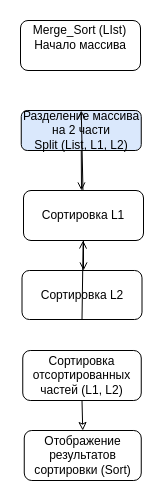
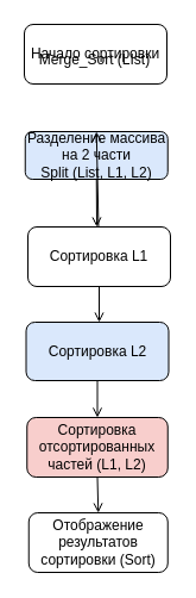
- <mxCell id="5" value="Merge_Sort (LIst)" style="text;html=1;align=center;verticalAlign=middle;resizable=0;points=[];autosize=1;" vertex="1" parent="1"><mxGeometry x="23.75" y="20" width="110" height="20" as="geometry" /></mxCell>
+ <mxCell id="5" value="Merge_Sort (LIst)" style="text;html=1;align=center;verticalAlign=middle;resizable=0;points=[];autosize=1;" vertex="1" parent="1"><mxGeometry x="23.75" y="40" width="110" height="20" as="geometry" /></mxCell>
- <mxCell id="2" value="Начало массива" style="rounded=1;whiteSpace=wrap;html=1;fontSize=12;glass=0;strokeWidth=1;shadow=0;" parent="1" vertex="1"><mxGeometry x="20" y="20" width="120" height="50" as="geometry" /></mxCell>
+ <mxCell id="2" value="Начало сортировки" style="rounded=1;whiteSpace=wrap;html=1;fontSize=12;glass=0;strokeWidth=1;shadow=0;" parent="1" vertex="1"><mxGeometry x="20" y="20" width="120" height="50" as="geometry" /></mxCell>
- <mxCell id="12" value="" style="endArrow=open;html=1;exitX=0.5;exitY=1;exitDx=0;exitDy=0;endFill=0;" edge="1" parent="1" source="3" target="6"><mxGeometry width="50" height="50" relative="1" as="geometry"><mxPoint x="20" y="320" as="sourcePoint" /><mxPoint x="82" y="340" as="targetPoint" /></mxGeometry></mxCell>
+ <mxCell id="12" value="" style="endArrow=open;html=1;exitX=0.5;exitY=1;exitDx=0;exitDy=0;entryX=0.5;entryY=0;entryDx=0;entryDy=0;endFill=0;" edge="1" parent="1" source="3" target="7"><mxGeometry width="50" height="50" relative="1" as="geometry"><mxPoint x="20" y="320" as="sourcePoint" /><mxPoint x="82" y="340" as="targetPoint" /></mxGeometry></mxCell>
- <mxCell id="3" value="Сортировка L2" style="rounded=1;whiteSpace=wrap;html=1;fontSize=12;glass=0;strokeWidth=1;shadow=0;" parent="1" vertex="1"><mxGeometry x="21.5" y="270" width="120" height="49" as="geometry" /></mxCell>
+ <mxCell id="3" value="Сортировка L2" style="rounded=1;whiteSpace=wrap;html=1;fontSize=12;glass=0;strokeWidth=1;shadow=0;fillColor=#dae8fc;" parent="1" vertex="1"><mxGeometry x="21.5" y="270" width="120" height="49" as="geometry" /></mxCell>
- <mxCell id="7" value="Сортировка отсортированных частей (L1, L2)" style="rounded=1;whiteSpace=wrap;html=1;" vertex="1" parent="1"><mxGeometry x="22.25" y="350" width="118.5" height="50" as="geometry" /></mxCell>
+ <mxCell id="7" value="Сортировка отсортированных частей (L1, L2)" style="rounded=1;whiteSpace=wrap;html=1;fillColor=#f8cecc;" vertex="1" parent="1"><mxGeometry x="22.25" y="350" width="118.5" height="50" as="geometry" /></mxCell>
- <mxCell id="13" value="" style="endArrow=classic;html=1;entryX=0.5;entryY=0;entryDx=0;entryDy=0;exitX=0.5;exitY=1;exitDx=0;exitDy=0;startArrow=none;startFill=0;endFill=0;" edge="1" parent="1" source="7" target="8"><mxGeometry width="50" height="50" relative="1" as="geometry"><mxPoint x="20" y="320" as="sourcePoint" /><mxPoint x="70" y="270" as="targetPoint" /></mxGeometry></mxCell>
+ <mxCell id="13" value="" style="endArrow=open;html=1;entryX=0.5;entryY=0;entryDx=0;entryDy=0;exitX=0.5;exitY=1;exitDx=0;exitDy=0;startArrow=none;startFill=0;endFill=0;" edge="1" parent="1" source="7" target="8"><mxGeometry width="50" height="50" relative="1" as="geometry"><mxPoint x="20" y="320" as="sourcePoint" /><mxPoint x="70" y="270" as="targetPoint" /></mxGeometry></mxCell>
